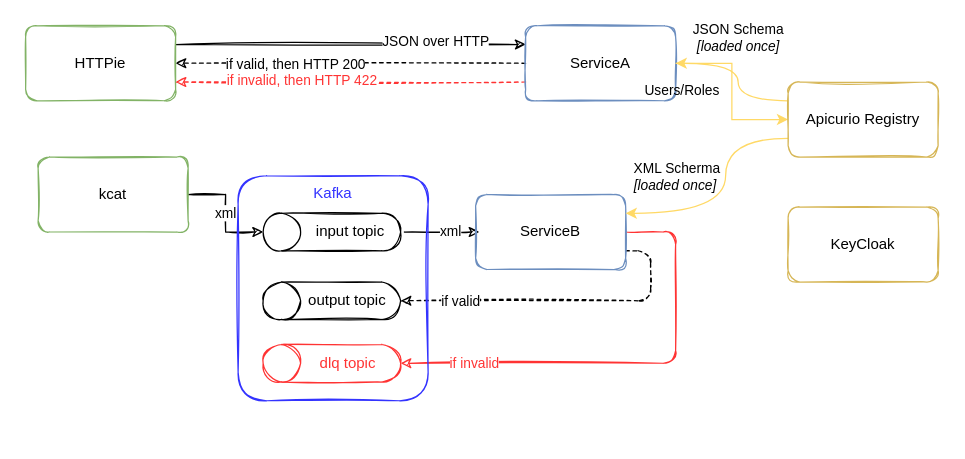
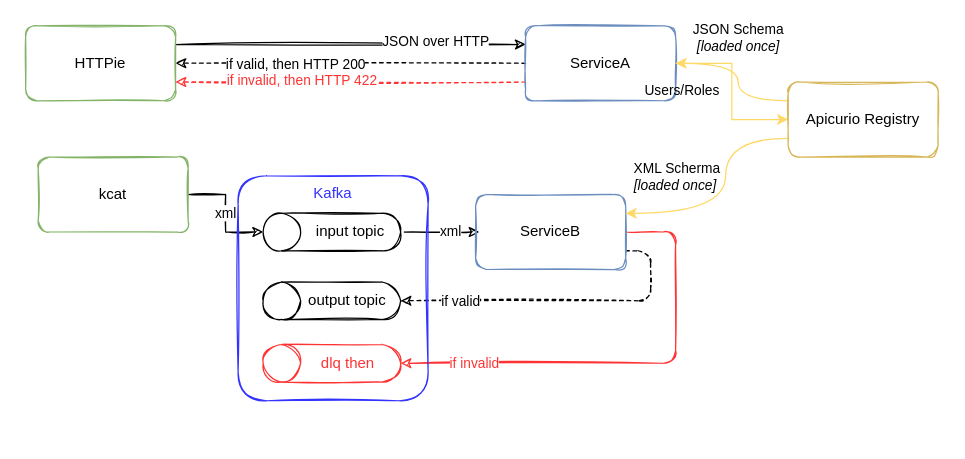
- <mxCell id="32" value="KeyCloak" style="rounded=1;whiteSpace=wrap;html=1;sketch=1;fillColor=none;strokeColor=#d6b656;fontColor=#000000;" vertex="1" parent="1"><mxGeometry x="630" y="165" width="120" height="60" as="geometry" /></mxCell>
- <mxCell id="26" value="&lt;font color=&quot;#ff3333&quot;&gt;dlq topic&lt;/font&gt;" style="text;html=1;strokeColor=none;fillColor=none;align=center;verticalAlign=middle;whiteSpace=wrap;rounded=0;sketch=1;" parent="1" vertex="1"><mxGeometry x="248" y="275" width="60" height="30" as="geometry" /></mxCell>
+ <mxCell id="26" value="&lt;font color=&quot;#ff3333&quot;&gt;dlq then&lt;/font&gt;" style="text;html=1;strokeColor=none;fillColor=none;align=center;verticalAlign=middle;whiteSpace=wrap;rounded=0;sketch=1;" parent="1" vertex="1"><mxGeometry x="248" y="275" width="60" height="30" as="geometry" /></mxCell>
